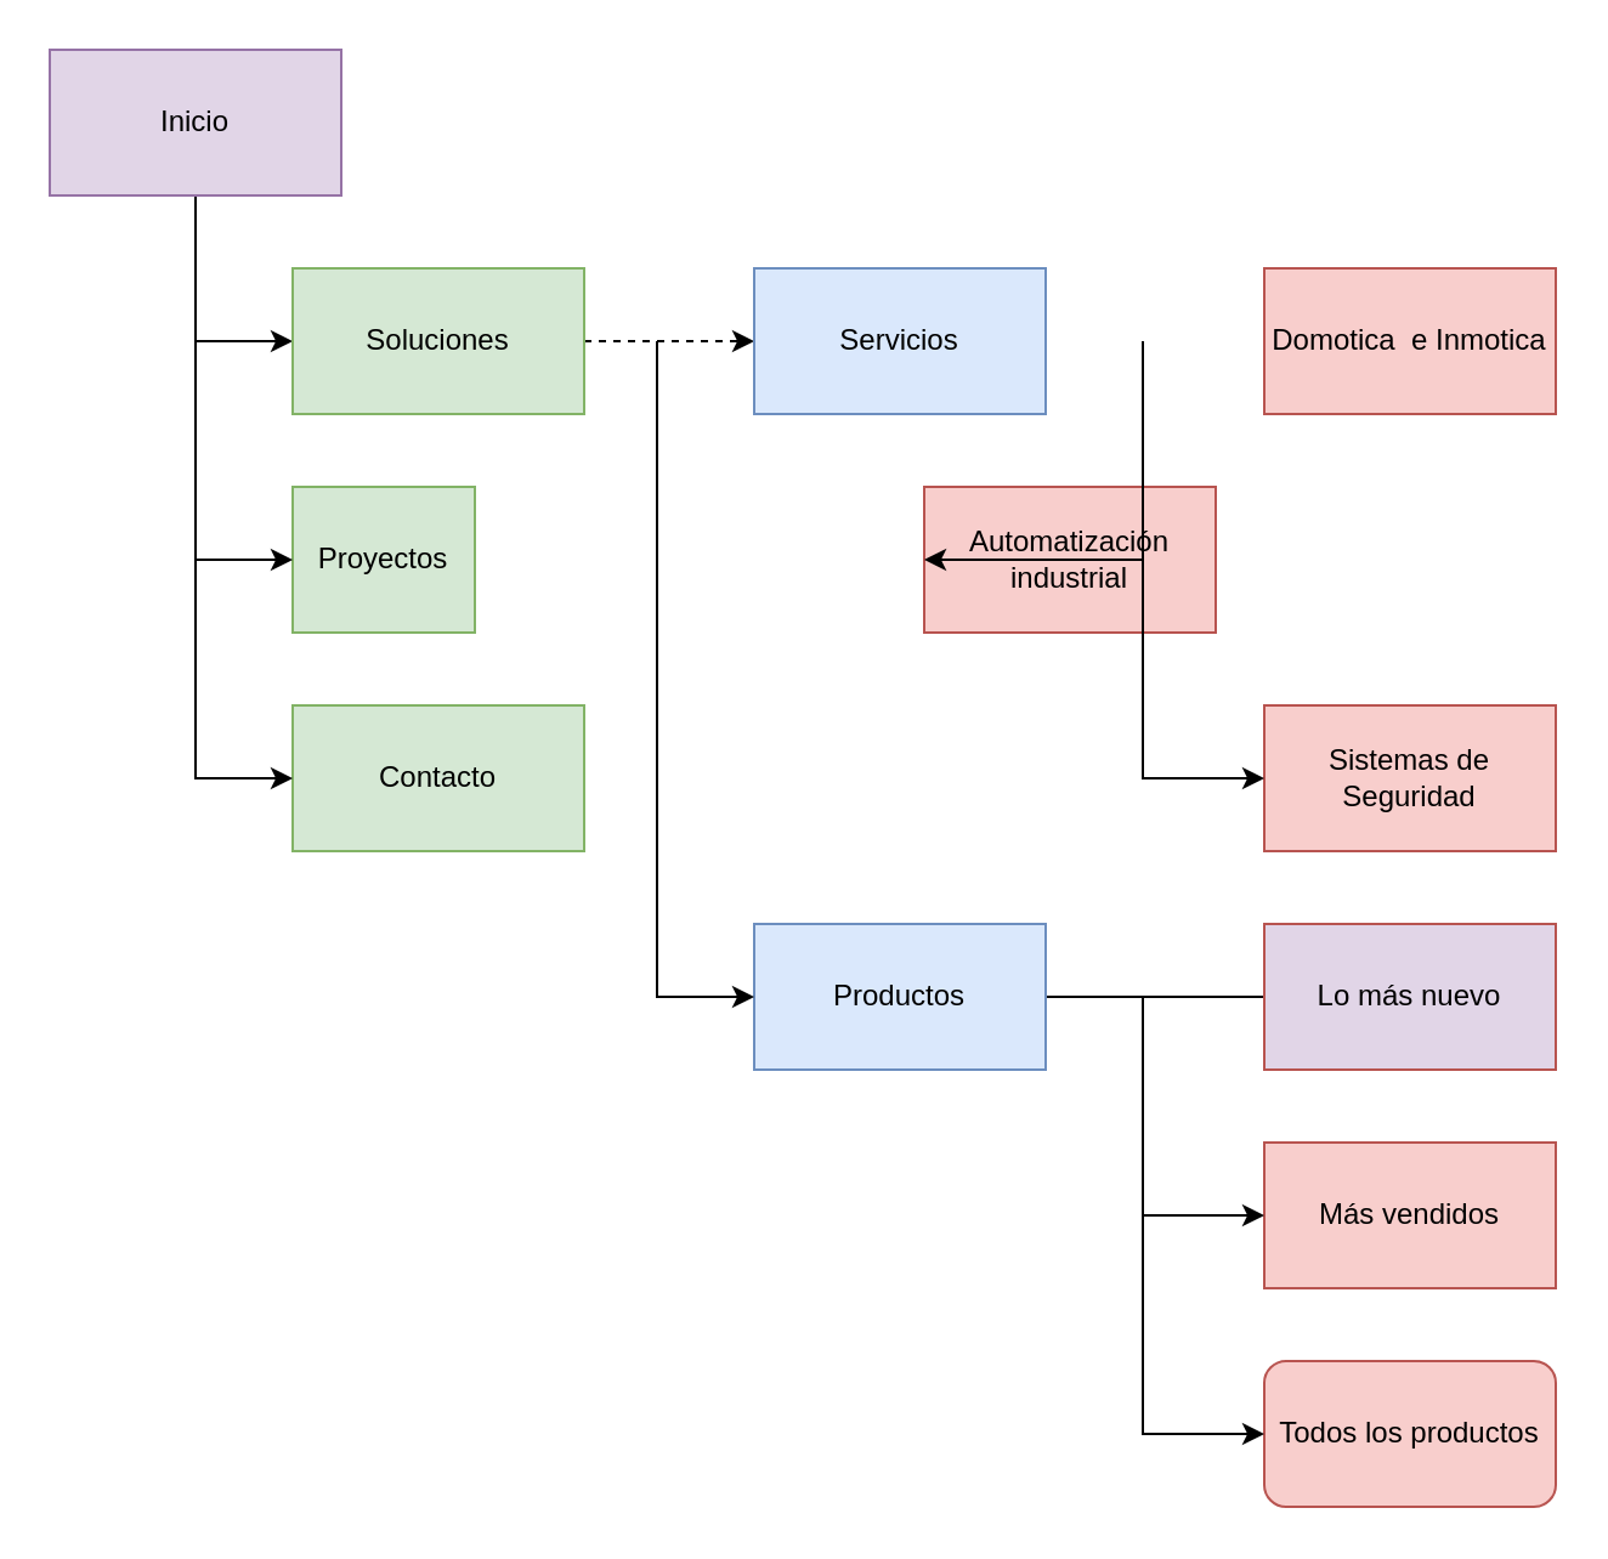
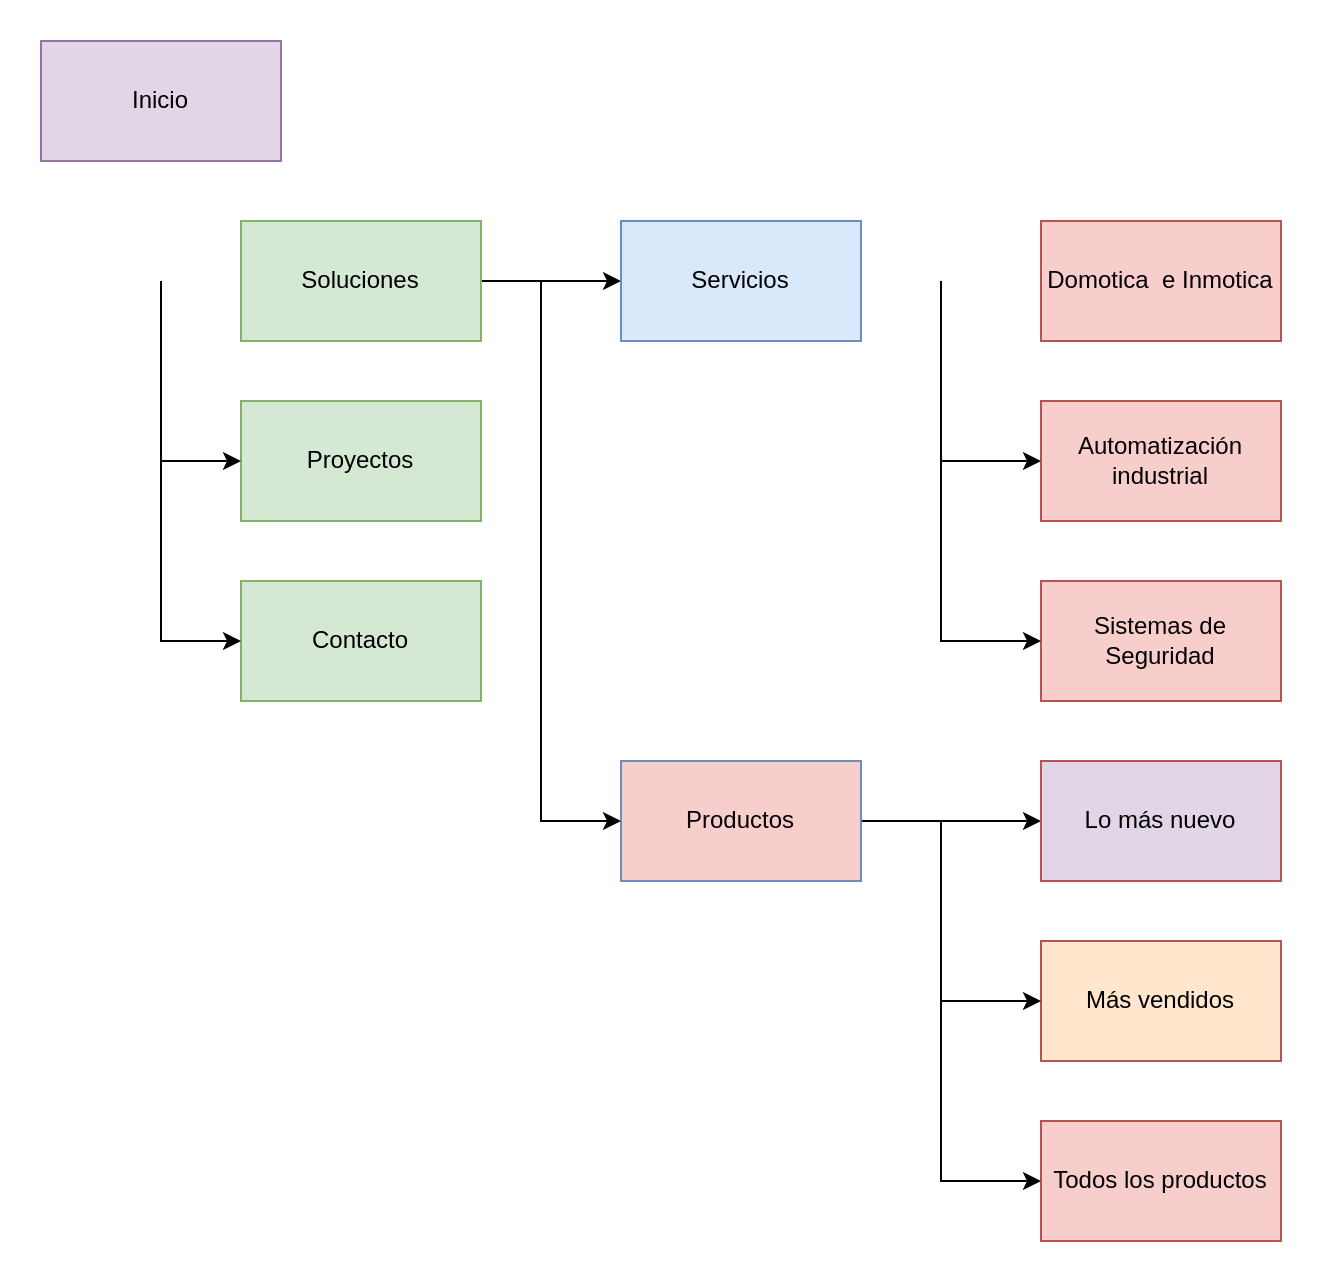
- <mxCell id="2" style="edgeStyle=orthogonalEdgeStyle;rounded=0;orthogonalLoop=1;jettySize=auto;html=1;exitX=0.5;exitY=1;exitDx=0;exitDy=0;entryX=0;entryY=0.5;entryDx=0;entryDy=0;" edge="1" parent="1" source="3" target="5"><mxGeometry relative="1" as="geometry"><Array as="points"><mxPoint x="80" y="140" /></Array></mxGeometry></mxCell>
- <mxCell id="4" style="edgeStyle=orthogonalEdgeStyle;rounded=0;orthogonalLoop=1;jettySize=auto;html=1;exitX=1;exitY=0.5;exitDx=0;exitDy=0;entryX=0;entryY=0.5;entryDx=0;entryDy=0;dashed=1;" edge="1" parent="1" source="5" target="6"><mxGeometry relative="1" as="geometry" /></mxCell>
+ <mxCell id="4" style="edgeStyle=orthogonalEdgeStyle;rounded=0;orthogonalLoop=1;jettySize=auto;html=1;exitX=1;exitY=0.5;exitDx=0;exitDy=0;entryX=0;entryY=0.5;entryDx=0;entryDy=0;" edge="1" parent="1" source="5" target="6"><mxGeometry relative="1" as="geometry" /></mxCell>
- <mxCell id="20" value="Proyectos" style="rounded=0;whiteSpace=wrap;html=1;fillColor=#d5e8d4;strokeColor=#82b366;" vertex="1" parent="1"><mxGeometry x="120" y="200" width="75" height="60" as="geometry" /></mxCell>
+ <mxCell id="20" value="Proyectos" style="rounded=0;whiteSpace=wrap;html=1;fillColor=#d5e8d4;strokeColor=#82b366;" vertex="1" parent="1"><mxGeometry x="120" y="200" width="120" height="60" as="geometry" /></mxCell>
- <mxCell id="11" value="Automatización industrial" style="rounded=0;whiteSpace=wrap;html=1;fillColor=#f8cecc;strokeColor=#b85450;" vertex="1" parent="1"><mxGeometry x="380" y="200" width="120" height="60" as="geometry" /></mxCell>
+ <mxCell id="11" value="Automatización industrial" style="rounded=0;whiteSpace=wrap;html=1;fillColor=#f8cecc;strokeColor=#b85450;" vertex="1" parent="1"><mxGeometry x="520" y="200" width="120" height="60" as="geometry" /></mxCell>
- <mxCell id="8" value="Productos" style="rounded=0;whiteSpace=wrap;html=1;fillColor=#dae8fc;strokeColor=#6c8ebf;" vertex="1" parent="1"><mxGeometry x="310" y="380" width="120" height="60" as="geometry" /></mxCell>
+ <mxCell id="8" value="Productos" style="rounded=0;whiteSpace=wrap;html=1;fillColor=#f8cecc;strokeColor=#6c8ebf;" vertex="1" parent="1"><mxGeometry x="310" y="380" width="120" height="60" as="geometry" /></mxCell>
- <mxCell id="7" style="edgeStyle=orthogonalEdgeStyle;rounded=0;orthogonalLoop=1;jettySize=auto;html=1;exitX=1;exitY=0.5;exitDx=0;exitDy=0;entryX=0;entryY=0.5;entryDx=0;entryDy=0;endArrow=none;" edge="1" parent="1" source="8" target="15"><mxGeometry relative="1" as="geometry"><Array as="points" /></mxGeometry></mxCell>
+ <mxCell id="7" style="edgeStyle=orthogonalEdgeStyle;rounded=0;orthogonalLoop=1;jettySize=auto;html=1;exitX=1;exitY=0.5;exitDx=0;exitDy=0;entryX=0;entryY=0.5;entryDx=0;entryDy=0;" edge="1" parent="1" source="8" target="15"><mxGeometry relative="1" as="geometry"><Array as="points" /></mxGeometry></mxCell>
- <mxCell id="16" value="Más vendidos" style="rounded=0;whiteSpace=wrap;html=1;fillColor=#f8cecc;strokeColor=#b85450;" vertex="1" parent="1"><mxGeometry x="520" y="470" width="120" height="60" as="geometry" /></mxCell>
+ <mxCell id="16" value="Más vendidos" style="rounded=0;whiteSpace=wrap;html=1;fillColor=#ffe6cc;strokeColor=#b85450;" vertex="1" parent="1"><mxGeometry x="520" y="470" width="120" height="60" as="geometry" /></mxCell>
- <mxCell id="17" value="Todos los productos" style="whiteSpace=wrap;html=1;fillColor=#f8cecc;strokeColor=#b85450;rounded=1;" vertex="1" parent="1"><mxGeometry x="520" y="560" width="120" height="60" as="geometry" /></mxCell>
+ <mxCell id="17" value="Todos los productos" style="rounded=0;whiteSpace=wrap;html=1;fillColor=#f8cecc;strokeColor=#b85450;" vertex="1" parent="1"><mxGeometry x="520" y="560" width="120" height="60" as="geometry" /></mxCell>
